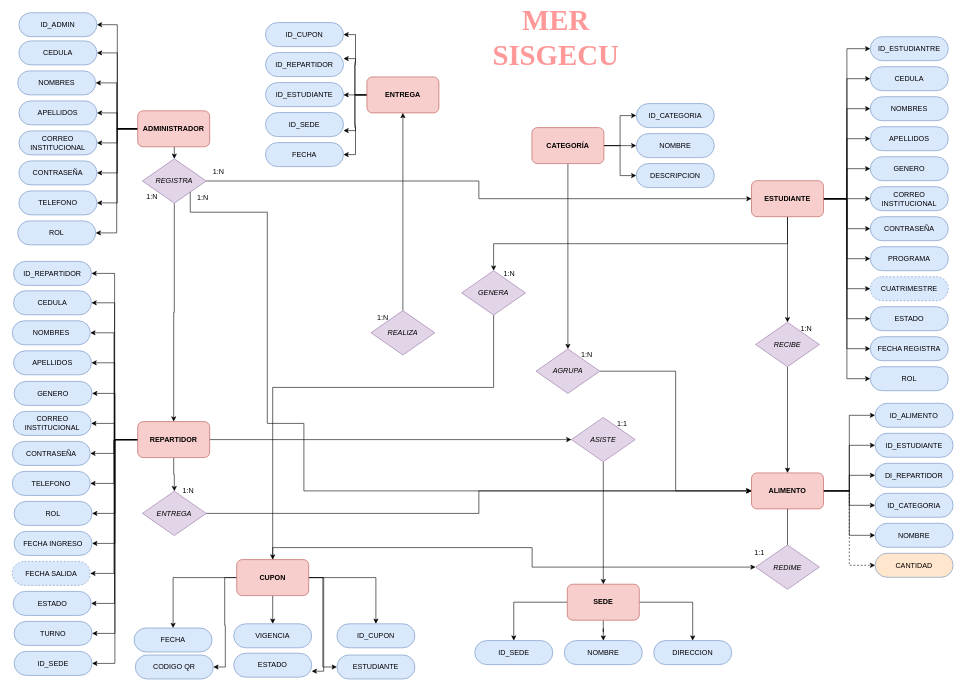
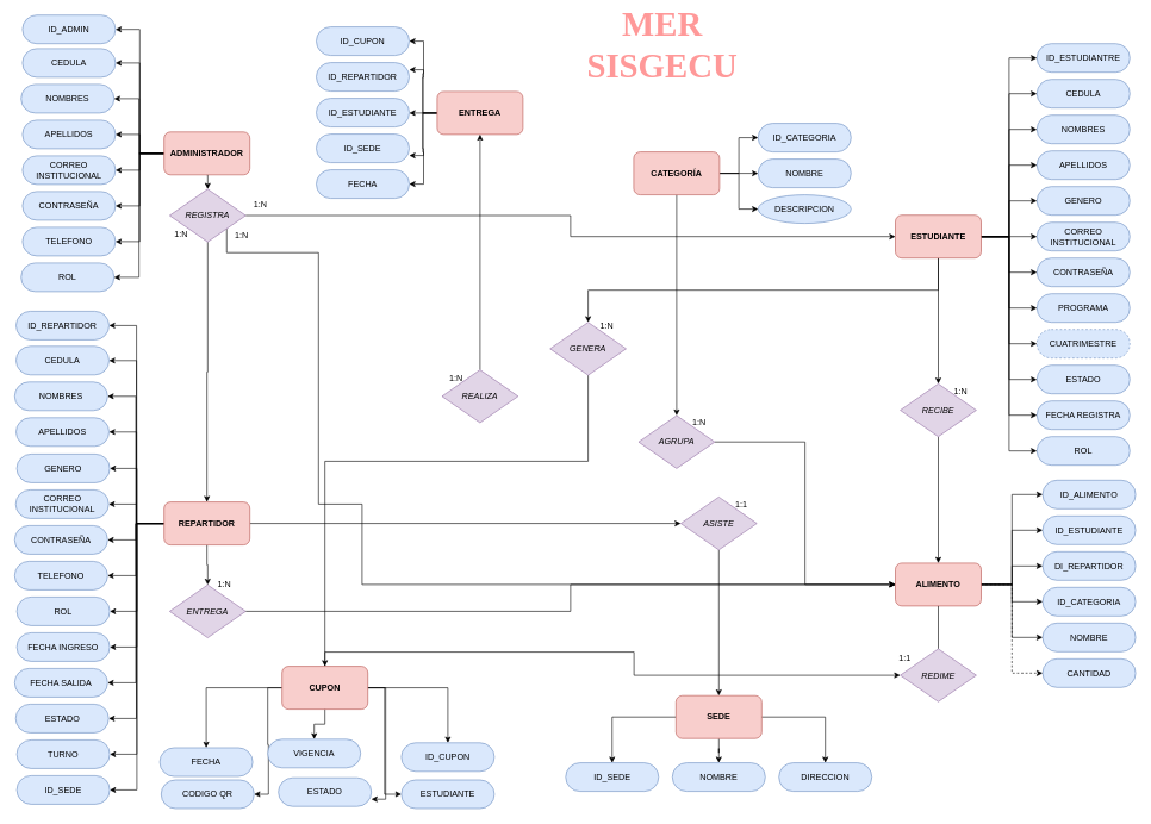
- <mxCell id="131" value="DESCRIPCION" style="rounded=1;whiteSpace=wrap;html=1;arcSize=50;fillColor=#dae8fc;strokeColor=#6c8ebf;" parent="1" vertex="1"><mxGeometry x="1060" y="272" width="130" height="40" as="geometry" /></mxCell>
+ <mxCell id="131" value="DESCRIPCION" style="ellipse;whiteSpace=wrap;html=1;arcSize=50;fillColor=#dae8fc;strokeColor=#6c8ebf;" parent="1" vertex="1"><mxGeometry x="1060" y="272" width="130" height="40" as="geometry" /></mxCell>
- <mxCell id="58" value="CANTIDAD" style="rounded=1;whiteSpace=wrap;html=1;arcSize=50;fillColor=#ffe6cc;strokeColor=#6c8ebf;" parent="1" vertex="1"><mxGeometry x="1458" y="921.5" width="130" height="40" as="geometry" /></mxCell>
+ <mxCell id="58" value="CANTIDAD" style="rounded=1;whiteSpace=wrap;html=1;arcSize=50;fillColor=#dae8fc;strokeColor=#6c8ebf;" parent="1" vertex="1"><mxGeometry x="1458" y="921.5" width="130" height="40" as="geometry" /></mxCell>
- <mxCell id="42" value="FECHA SALIDA" style="rounded=1;whiteSpace=wrap;html=1;arcSize=50;fillColor=#dae8fc;strokeColor=#6c8ebf;dashed=1;" parent="1" vertex="1"><mxGeometry x="20" y="935" width="130" height="40" as="geometry" /></mxCell>
+ <mxCell id="42" value="FECHA SALIDA" style="rounded=1;whiteSpace=wrap;html=1;arcSize=50;fillColor=#dae8fc;strokeColor=#6c8ebf;" parent="1" vertex="1"><mxGeometry x="20" y="935" width="130" height="40" as="geometry" /></mxCell>
- <mxCell id="13" value="VIGENCIA" style="rounded=1;whiteSpace=wrap;html=1;arcSize=50;fillColor=#dae8fc;strokeColor=#6c8ebf;" parent="1" vertex="1"><mxGeometry x="389" y="1039" width="130" height="40" as="geometry" /></mxCell>
+ <mxCell id="13" value="VIGENCIA" style="rounded=1;whiteSpace=wrap;html=1;arcSize=50;fillColor=#dae8fc;strokeColor=#6c8ebf;" parent="1" vertex="1"><mxGeometry x="374" y="1034" width="130" height="40" as="geometry" /></mxCell>
